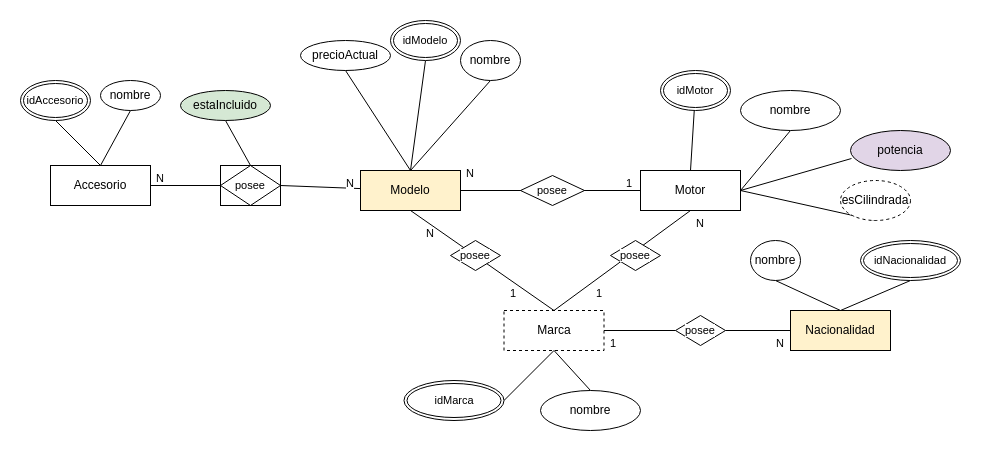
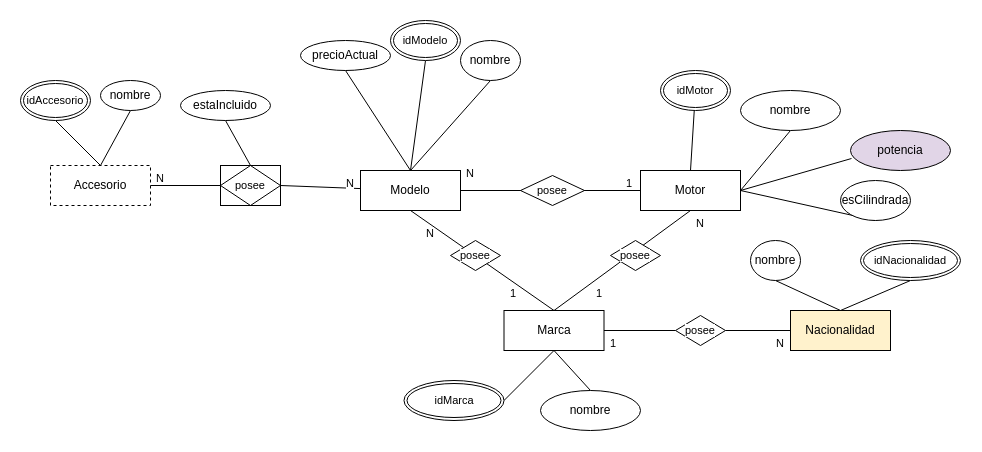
- <mxCell id="57" value="estaIncluido" style="ellipse;whiteSpace=wrap;html=1;align=center;fillColor=#d5e8d4;" vertex="1" parent="1"><mxGeometry x="180" y="90" width="90" height="30" as="geometry" /></mxCell>
+ <mxCell id="57" value="estaIncluido" style="ellipse;whiteSpace=wrap;html=1;align=center;" vertex="1" parent="1"><mxGeometry x="180" y="90" width="90" height="30" as="geometry" /></mxCell>
- <mxCell id="48" value="Accesorio" style="whiteSpace=wrap;html=1;align=center;" vertex="1" parent="1"><mxGeometry x="50" y="165" width="100" height="40" as="geometry" /></mxCell>
+ <mxCell id="48" value="Accesorio" style="whiteSpace=wrap;html=1;align=center;dashed=1;" vertex="1" parent="1"><mxGeometry x="50" y="165" width="100" height="40" as="geometry" /></mxCell>
- <mxCell id="3" value="Modelo" style="whiteSpace=wrap;html=1;align=center;fillColor=#fff2cc;" vertex="1" parent="1"><mxGeometry x="360" y="170" width="100" height="40" as="geometry" /></mxCell>
+ <mxCell id="3" value="Modelo" style="whiteSpace=wrap;html=1;align=center;" vertex="1" parent="1"><mxGeometry x="360" y="170" width="100" height="40" as="geometry" /></mxCell>
- <mxCell id="16" value="esCilindrada" style="ellipse;whiteSpace=wrap;html=1;align=center;dashed=1;" vertex="1" parent="1"><mxGeometry x="840" y="180" width="70" height="40" as="geometry" /></mxCell>
+ <mxCell id="16" value="esCilindrada" style="ellipse;whiteSpace=wrap;html=1;align=center;" vertex="1" parent="1"><mxGeometry x="840" y="180" width="70" height="40" as="geometry" /></mxCell>
- <mxCell id="19" value="Marca" style="whiteSpace=wrap;html=1;align=center;dashed=1;" vertex="1" parent="1"><mxGeometry x="503.5" y="310" width="100" height="40" as="geometry" /></mxCell>
+ <mxCell id="19" value="Marca" style="whiteSpace=wrap;html=1;align=center;" vertex="1" parent="1"><mxGeometry x="503.5" y="310" width="100" height="40" as="geometry" /></mxCell>
